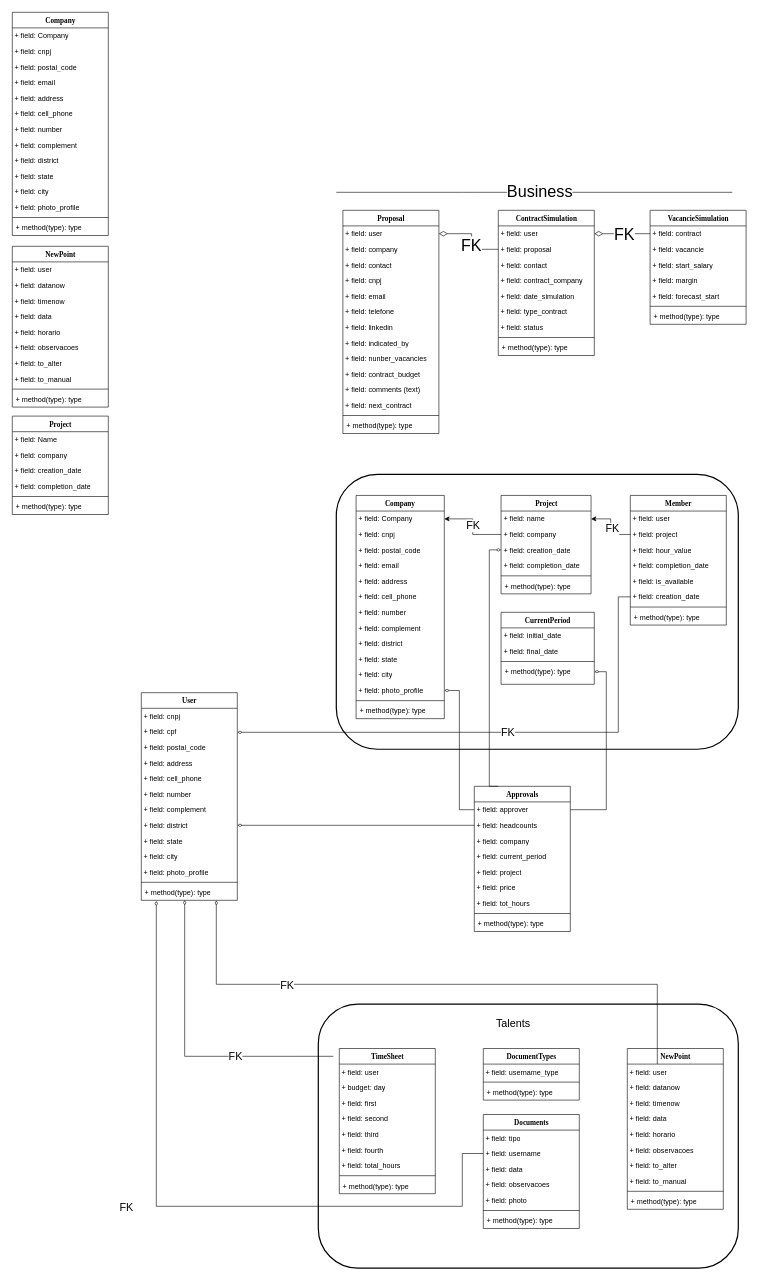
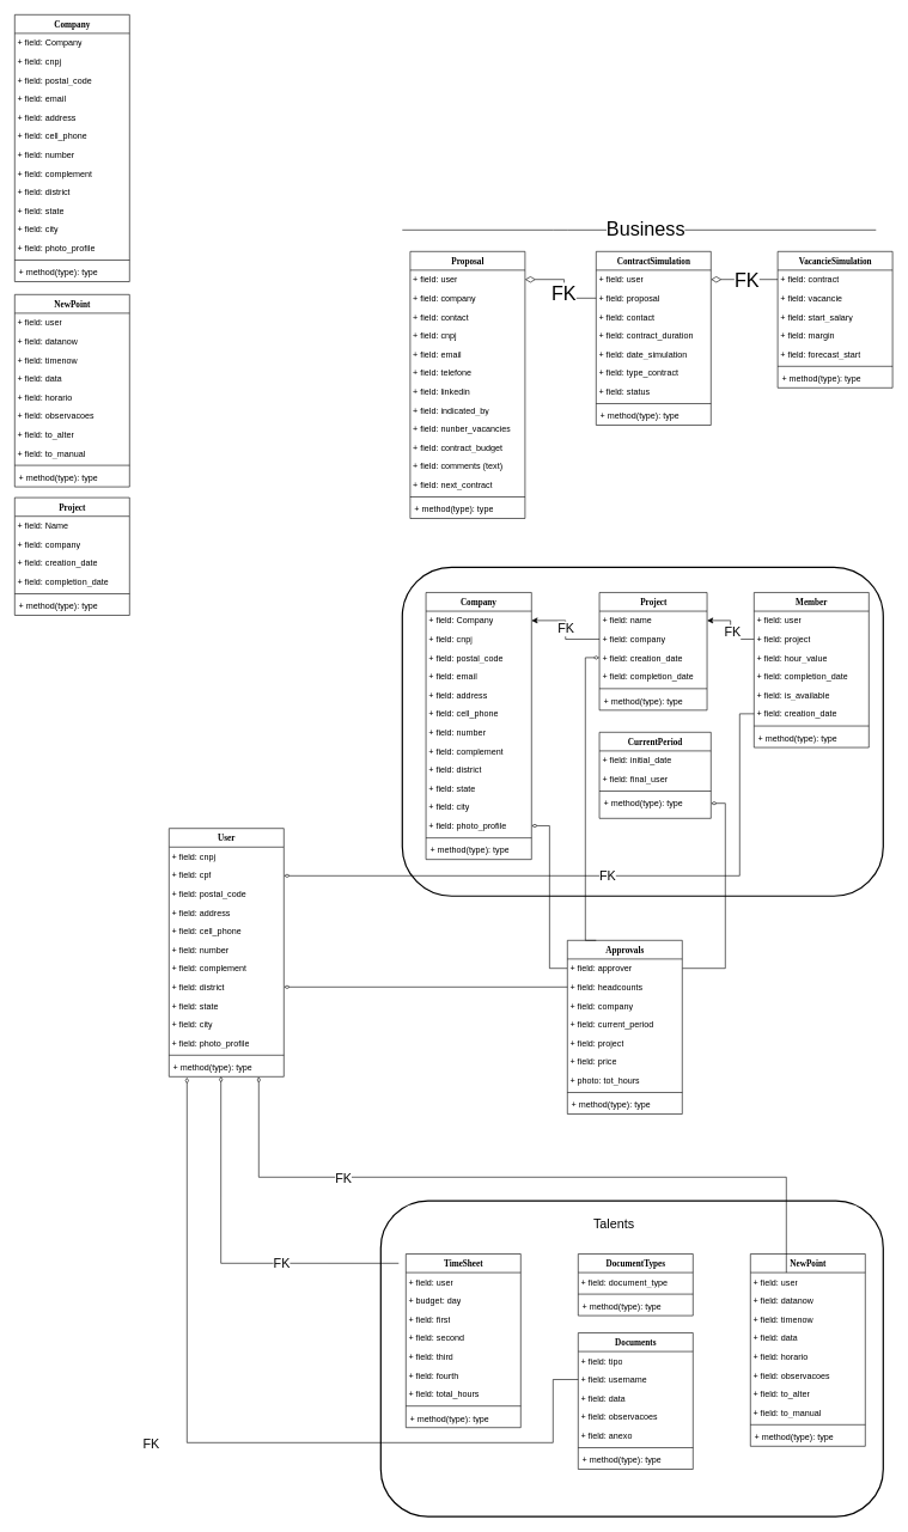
- <mxCell id="170" value="+ field: contract_company" style="text;html=1;strokeColor=none;fillColor=none;align=left;verticalAlign=top;spacingLeft=2;spacingRight=1;whiteSpace=wrap;overflow=hidden;rotatable=0;points=[[0,0.5],[1,0.5]];portConstraint=eastwest;" vertex="1" parent="166"><mxGeometry y="104" width="160" height="26" as="geometry" /></mxCell>
+ <mxCell id="170" value="+ field: contract_duration" style="text;html=1;strokeColor=none;fillColor=none;align=left;verticalAlign=top;spacingLeft=2;spacingRight=1;whiteSpace=wrap;overflow=hidden;rotatable=0;points=[[0,0.5],[1,0.5]];portConstraint=eastwest;" vertex="1" parent="166"><mxGeometry y="104" width="160" height="26" as="geometry" /></mxCell>
- <mxCell id="77" value="+ field: final_date" style="text;html=1;strokeColor=none;fillColor=none;align=left;verticalAlign=top;spacingLeft=2;spacingRight=1;whiteSpace=wrap;overflow=hidden;rotatable=0;points=[[0,0.5],[1,0.5]];portConstraint=eastwest;" vertex="1" parent="75"><mxGeometry y="52" width="155.41" height="26" as="geometry" /></mxCell>
+ <mxCell id="77" value="+ field: final_user" style="text;html=1;strokeColor=none;fillColor=none;align=left;verticalAlign=top;spacingLeft=2;spacingRight=1;whiteSpace=wrap;overflow=hidden;rotatable=0;points=[[0,0.5],[1,0.5]];portConstraint=eastwest;" vertex="1" parent="75"><mxGeometry y="52" width="155.41" height="26" as="geometry" /></mxCell>
- <mxCell id="145" value="+ field: tot_hours" style="text;html=1;strokeColor=none;fillColor=none;align=left;verticalAlign=top;spacingLeft=2;spacingRight=1;whiteSpace=wrap;overflow=hidden;rotatable=0;points=[[0,0.5],[1,0.5]];portConstraint=eastwest;" vertex="1" parent="138"><mxGeometry y="182" width="160" height="26" as="geometry" /></mxCell>
+ <mxCell id="145" value="+ photo: tot_hours" style="text;html=1;strokeColor=none;fillColor=none;align=left;verticalAlign=top;spacingLeft=2;spacingRight=1;whiteSpace=wrap;overflow=hidden;rotatable=0;points=[[0,0.5],[1,0.5]];portConstraint=eastwest;" vertex="1" parent="138"><mxGeometry y="182" width="160" height="26" as="geometry" /></mxCell>
- <mxCell id="16" value="+ field: username_type" style="text;html=1;strokeColor=none;fillColor=none;align=left;verticalAlign=top;spacingLeft=2;spacingRight=1;whiteSpace=wrap;overflow=hidden;rotatable=0;points=[[0,0.5],[1,0.5]];portConstraint=eastwest;" vertex="1" parent="15"><mxGeometry y="26" width="160" height="26" as="geometry" /></mxCell>
+ <mxCell id="16" value="+ field: document_type" style="text;html=1;strokeColor=none;fillColor=none;align=left;verticalAlign=top;spacingLeft=2;spacingRight=1;whiteSpace=wrap;overflow=hidden;rotatable=0;points=[[0,0.5],[1,0.5]];portConstraint=eastwest;" vertex="1" parent="15"><mxGeometry y="26" width="160" height="26" as="geometry" /></mxCell>
- <mxCell id="24" value="+ field: photo" style="text;html=1;strokeColor=none;fillColor=none;align=left;verticalAlign=top;spacingLeft=2;spacingRight=1;whiteSpace=wrap;overflow=hidden;rotatable=0;points=[[0,0.5],[1,0.5]];portConstraint=eastwest;" vertex="1" parent="19"><mxGeometry y="130" width="160" height="26" as="geometry" /></mxCell>
+ <mxCell id="24" value="+ field: anexo" style="text;html=1;strokeColor=none;fillColor=none;align=left;verticalAlign=top;spacingLeft=2;spacingRight=1;whiteSpace=wrap;overflow=hidden;rotatable=0;points=[[0,0.5],[1,0.5]];portConstraint=eastwest;" vertex="1" parent="19"><mxGeometry y="130" width="160" height="26" as="geometry" /></mxCell>
